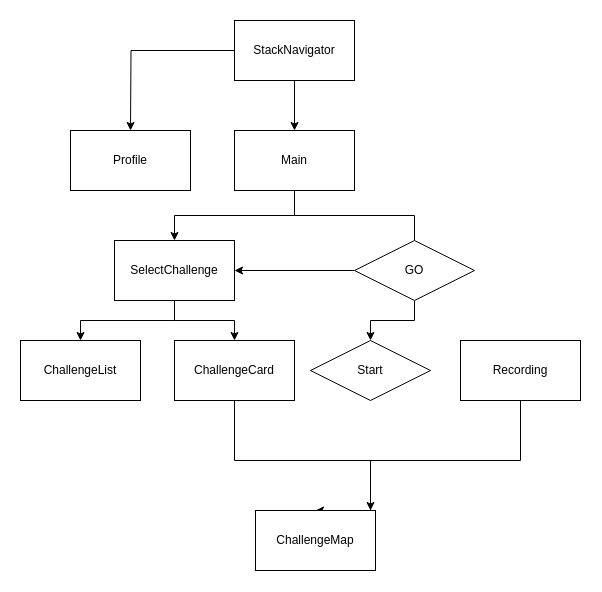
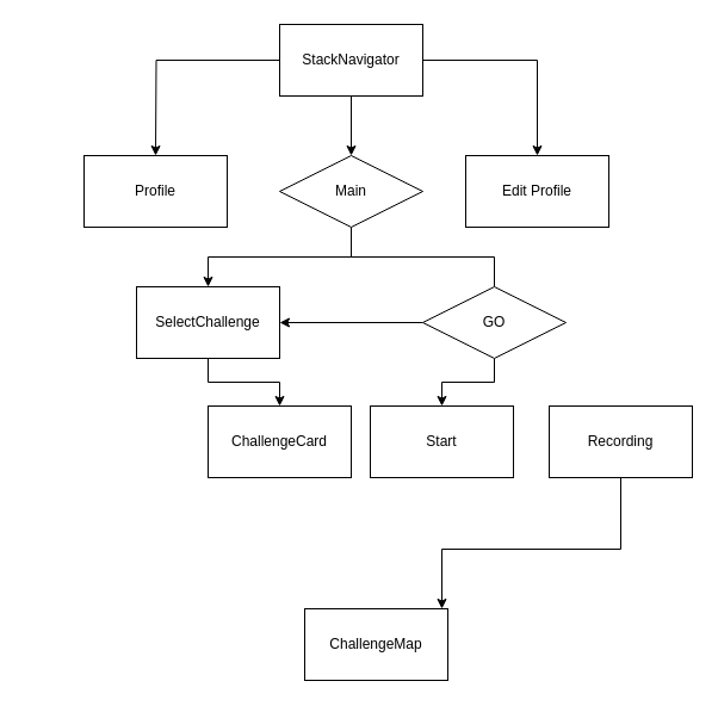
+ <mxCell id="4" style="edgeStyle=orthogonalEdgeStyle;rounded=0;orthogonalLoop=1;jettySize=auto;html=1;entryX=0.5;entryY=0;entryDx=0;entryDy=0;" edge="1" parent="1" source="5" target="10"><mxGeometry relative="1" as="geometry" /></mxCell>
- <mxCell id="9" value="Main" style="rounded=0;whiteSpace=wrap;html=1;" vertex="1" parent="1"><mxGeometry x="234" y="130" width="120" height="60" as="geometry" /></mxCell>
+ <mxCell id="9" value="Main" style="rhombus;whiteSpace=wrap;html=1;" vertex="1" parent="1"><mxGeometry x="234" y="130" width="120" height="60" as="geometry" /></mxCell>
+ <mxCell id="10" value="Edit Profile" style="rounded=0;whiteSpace=wrap;html=1;" vertex="1" parent="1"><mxGeometry x="390" y="130" width="120" height="60" as="geometry" /></mxCell>
- <mxCell id="11" style="edgeStyle=orthogonalEdgeStyle;rounded=0;orthogonalLoop=1;jettySize=auto;html=1;entryX=0.5;entryY=0;entryDx=0;entryDy=0;" edge="1" parent="1" source="13" target="17"><mxGeometry relative="1" as="geometry" /></mxCell>
- <mxCell id="17" value="ChallengeList" style="rounded=0;whiteSpace=wrap;html=1;" vertex="1" parent="1"><mxGeometry x="20" y="340" width="120" height="60" as="geometry" /></mxCell>
- <mxCell id="20" value="Start" style="rhombus;whiteSpace=wrap;html=1;" vertex="1" parent="1"><mxGeometry x="310" y="340" width="120" height="60" as="geometry" /></mxCell>
+ <mxCell id="20" value="Start" style="rounded=0;whiteSpace=wrap;html=1;" vertex="1" parent="1"><mxGeometry x="310" y="340" width="120" height="60" as="geometry" /></mxCell>
- <mxCell id="18" style="edgeStyle=orthogonalEdgeStyle;rounded=0;orthogonalLoop=1;jettySize=auto;html=1;entryX=0.5;entryY=0;entryDx=0;entryDy=0;" edge="1" parent="1" source="19" target="23"><mxGeometry relative="1" as="geometry"><mxPoint x="320" y="540" as="targetPoint" /><Array as="points"><mxPoint x="234" y="460" /><mxPoint x="370" y="460" /></Array></mxGeometry></mxCell>
